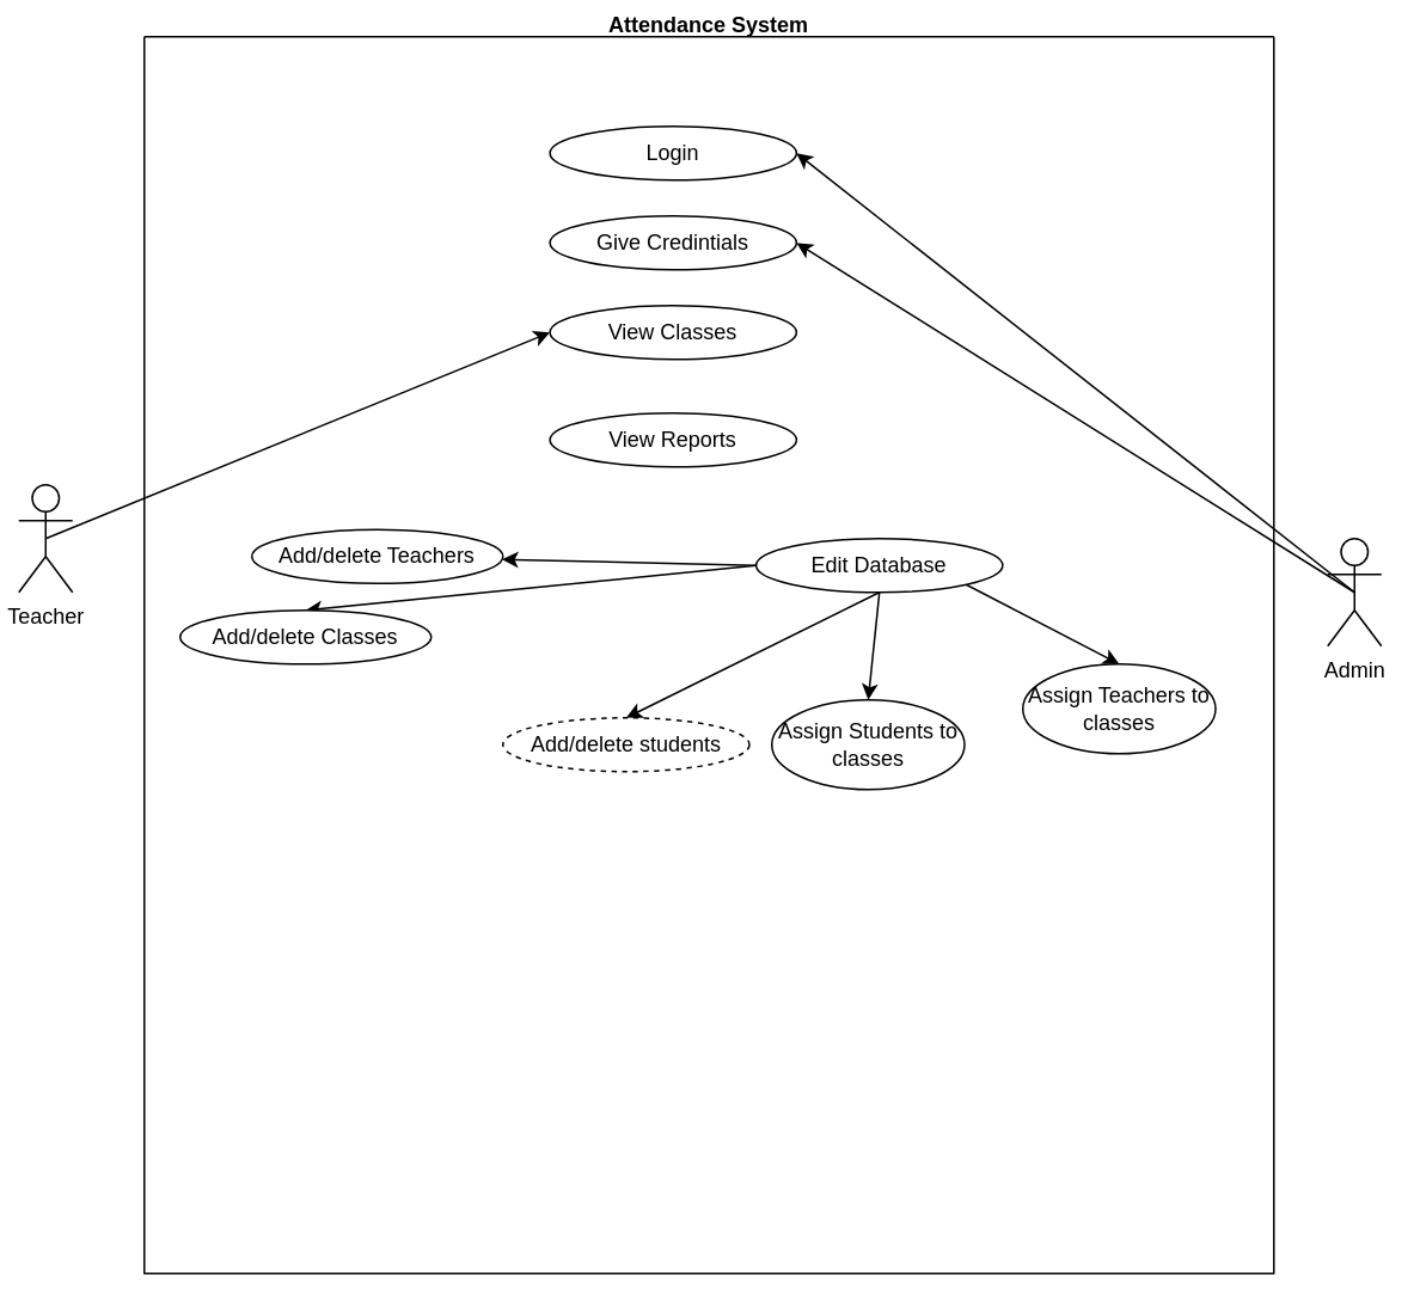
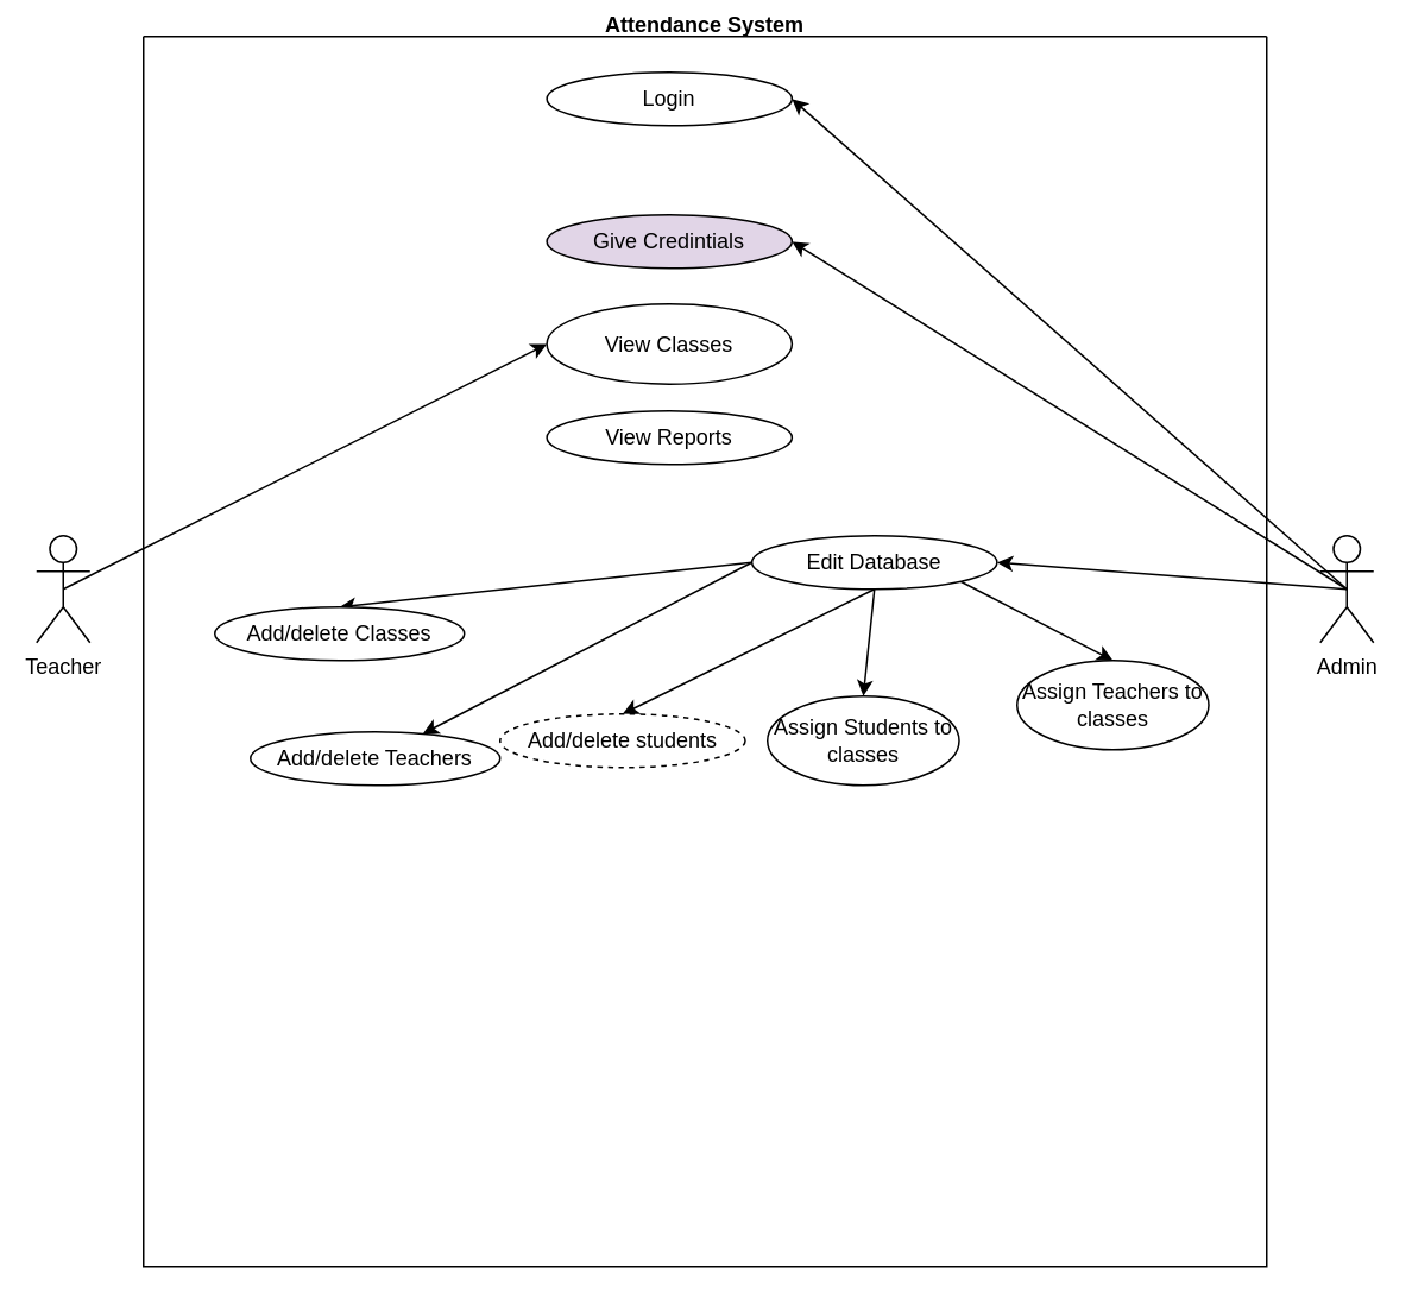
- <mxCell id="9" value="Login" style="ellipse;whiteSpace=wrap;html=1;" vertex="1" parent="8"><mxGeometry x="226.25" y="50" width="137.5" height="30" as="geometry" /></mxCell>
+ <mxCell id="9" value="Login" style="ellipse;whiteSpace=wrap;html=1;" vertex="1" parent="8"><mxGeometry x="226.25" y="20" width="137.5" height="30" as="geometry" /></mxCell>
- <mxCell id="10" value="Give Credintials" style="ellipse;whiteSpace=wrap;html=1;" vertex="1" parent="8"><mxGeometry x="226.25" y="100" width="137.5" height="30" as="geometry" /></mxCell>
+ <mxCell id="10" value="Give Credintials" style="ellipse;whiteSpace=wrap;html=1;fillColor=#e1d5e7;" vertex="1" parent="8"><mxGeometry x="226.25" y="100" width="137.5" height="30" as="geometry" /></mxCell>
- <mxCell id="11" value="View Classes" style="ellipse;whiteSpace=wrap;html=1;" vertex="1" parent="8"><mxGeometry x="226.25" y="150" width="137.5" height="30" as="geometry" /></mxCell>
+ <mxCell id="11" value="View Classes" style="ellipse;whiteSpace=wrap;html=1;" vertex="1" parent="8"><mxGeometry x="226.25" y="150" width="137.5" height="45" as="geometry" /></mxCell>
- <mxCell id="3" value="Teacher" style="shape=umlActor;verticalLabelPosition=bottom;verticalAlign=top;html=1;outlineConnect=0;" vertex="1" parent="1"><mxGeometry x="10" y="270" width="30" height="60" as="geometry" /></mxCell>
+ <mxCell id="3" value="Teacher" style="shape=umlActor;verticalLabelPosition=bottom;verticalAlign=top;html=1;outlineConnect=0;" vertex="1" parent="1"><mxGeometry x="20" y="300" width="30" height="60" as="geometry" /></mxCell>
- <mxCell id="23" value="Add/delete Teachers" style="ellipse;whiteSpace=wrap;html=1;" vertex="1" parent="8"><mxGeometry x="60" y="275" width="140" height="30" as="geometry" /></mxCell>
+ <mxCell id="23" value="Add/delete Teachers" style="ellipse;whiteSpace=wrap;html=1;" vertex="1" parent="8"><mxGeometry x="60" y="390" width="140" height="30" as="geometry" /></mxCell>
+ <mxCell id="6" style="rounded=0;orthogonalLoop=1;jettySize=auto;html=1;exitX=0.5;exitY=0.5;exitDx=0;exitDy=0;exitPerimeter=0;entryX=1;entryY=0.5;entryDx=0;entryDy=0;" edge="1" parent="1" source="7" target="18"><mxGeometry relative="1" as="geometry" /></mxCell>
- <mxCell id="20" value="Add/delete Classes" style="ellipse;whiteSpace=wrap;html=1;" vertex="1" parent="8"><mxGeometry x="20" y="320" width="140" height="30" as="geometry" /></mxCell>
+ <mxCell id="20" value="Add/delete Classes" style="ellipse;whiteSpace=wrap;html=1;" vertex="1" parent="8"><mxGeometry x="40" y="320" width="140" height="30" as="geometry" /></mxCell>
